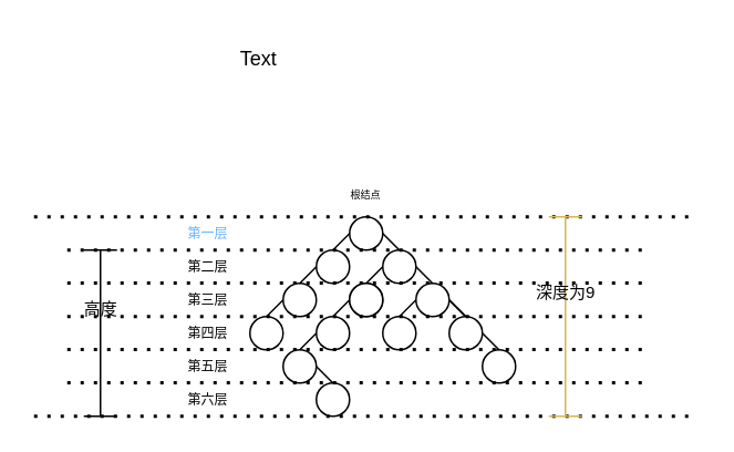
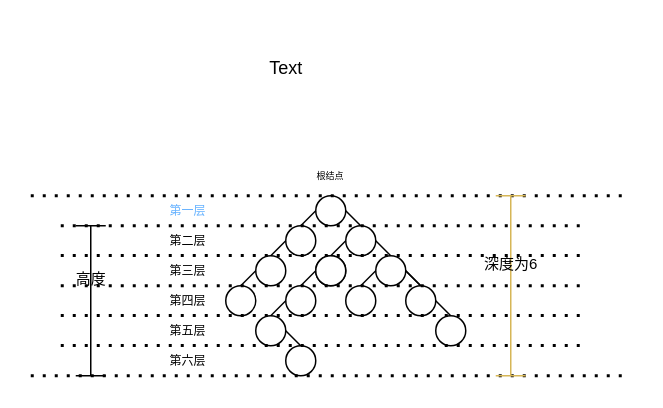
- <mxCell id="41" value="Text" style="text;html=1;align=center;verticalAlign=middle;resizable=0;points=[];autosize=1;strokeColor=none;fillColor=none;" vertex="1" parent="1"><mxGeometry x="130" y="20" width="50" height="30" as="geometry" /></mxCell>
+ <mxCell id="41" value="Text" style="text;html=1;align=center;verticalAlign=middle;resizable=0;points=[];autosize=1;strokeColor=none;fillColor=none;" vertex="1" parent="1"><mxGeometry x="165" y="30" width="50" height="30" as="geometry" /></mxCell>
- <mxCell id="35" value="&lt;font style=&quot;font-size: 10px;&quot;&gt;深度为9&lt;/font&gt;" style="text;html=1;align=center;verticalAlign=middle;resizable=0;points=[];autosize=1;strokeColor=none;fillColor=none;" vertex="1" parent="1"><mxGeometry x="310" y="160" width="60" height="30" as="geometry" /></mxCell>
+ <mxCell id="35" value="&lt;font style=&quot;font-size: 10px;&quot;&gt;深度为6&lt;/font&gt;" style="text;html=1;align=center;verticalAlign=middle;resizable=0;points=[];autosize=1;strokeColor=none;fillColor=none;" vertex="1" parent="1"><mxGeometry x="310" y="160" width="60" height="30" as="geometry" /></mxCell>
